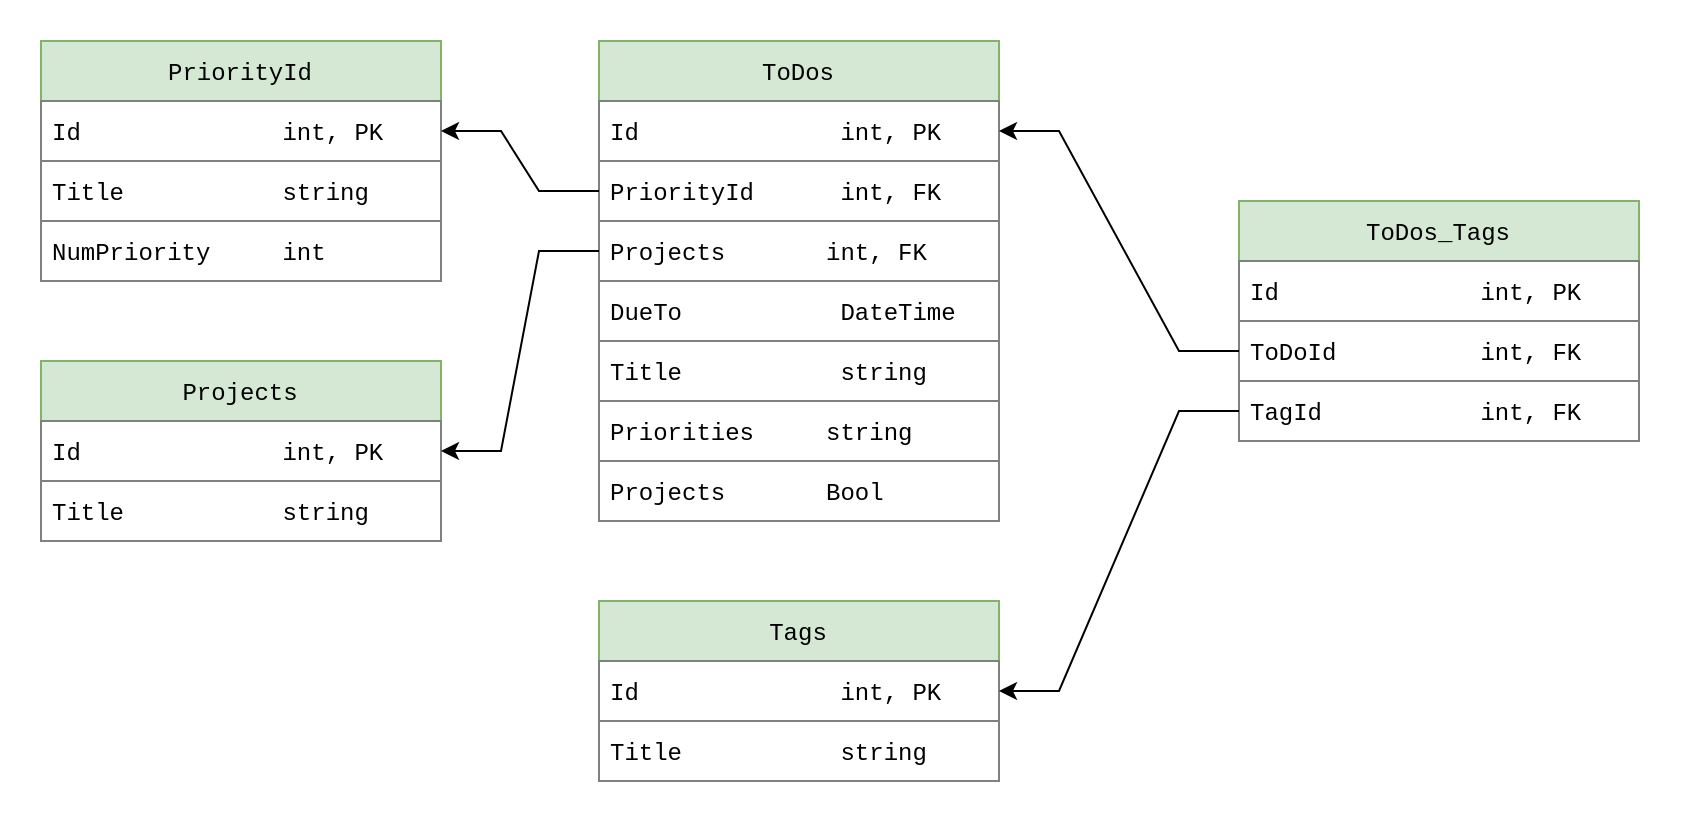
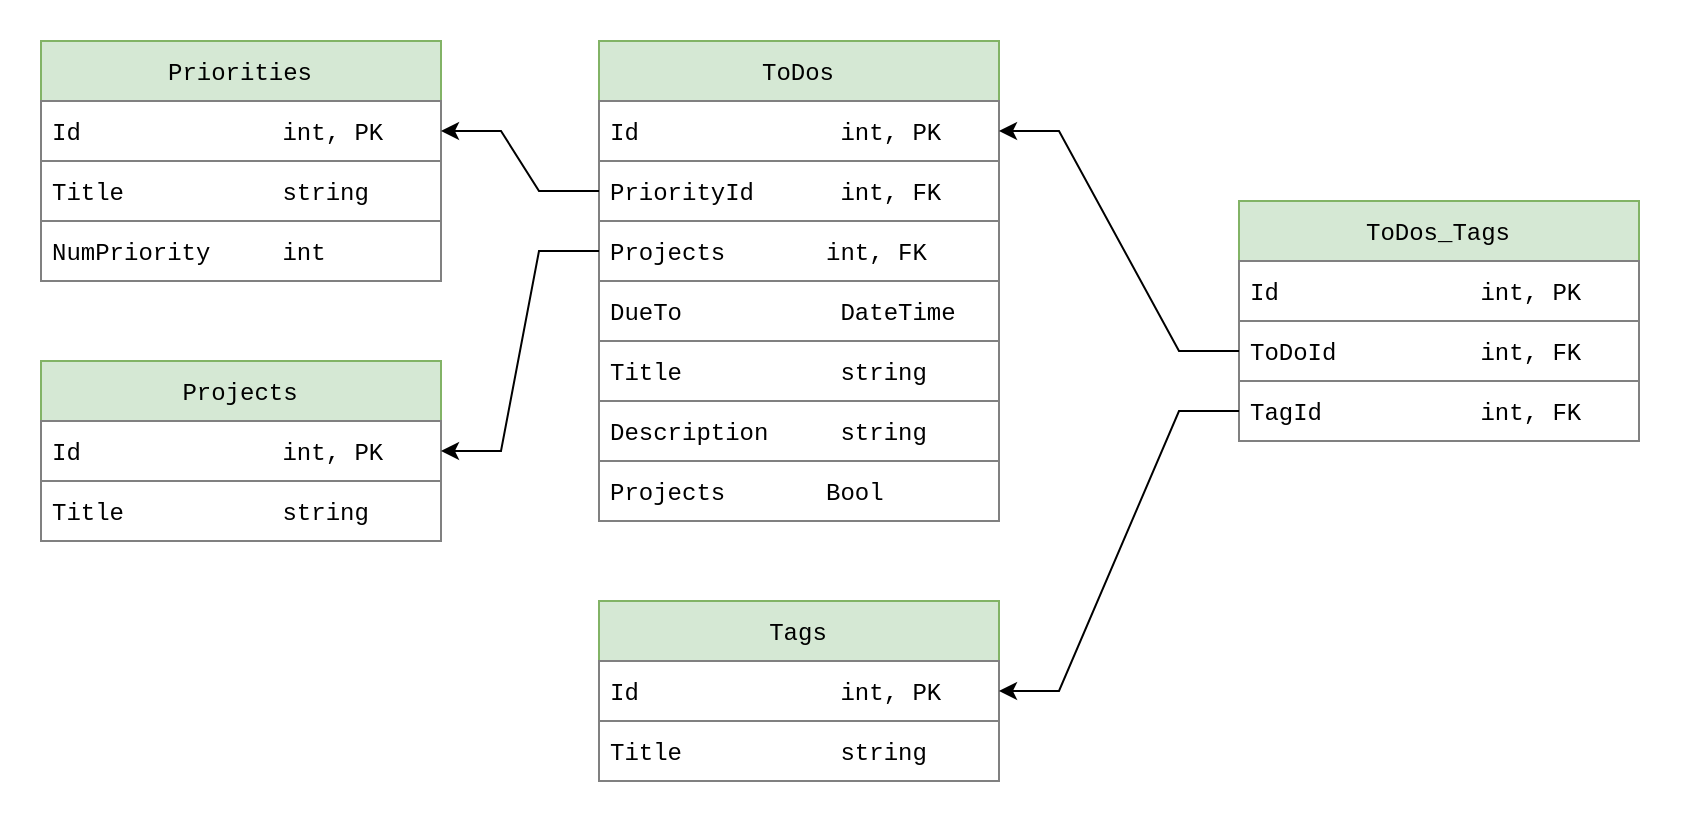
- <mxCell id="10" value="PriorityId" style="swimlane;fontStyle=0;childLayout=stackLayout;horizontal=1;startSize=30;horizontalStack=0;resizeParent=1;resizeParentMax=0;resizeLast=0;collapsible=1;marginBottom=0;rounded=0;shadow=0;glass=0;sketch=0;fontFamily=Courier New;fillColor=#d5e8d4;strokeColor=#82b366;" parent="1" vertex="1"><mxGeometry x="20" y="20" width="200" height="120" as="geometry" /></mxCell>
+ <mxCell id="10" value="Priorities" style="swimlane;fontStyle=0;childLayout=stackLayout;horizontal=1;startSize=30;horizontalStack=0;resizeParent=1;resizeParentMax=0;resizeLast=0;collapsible=1;marginBottom=0;rounded=0;shadow=0;glass=0;sketch=0;fontFamily=Courier New;fillColor=#d5e8d4;strokeColor=#82b366;" parent="1" vertex="1"><mxGeometry x="20" y="20" width="200" height="120" as="geometry" /></mxCell>
- <mxCell id="8" value="Priorities     string" style="text;strokeColor=#808080;fillColor=none;align=left;verticalAlign=middle;spacingLeft=4;spacingRight=4;overflow=hidden;points=[[0,0.5],[1,0.5]];portConstraint=eastwest;rotatable=0;fontFamily=Courier New;" parent="2" vertex="1"><mxGeometry y="180" width="200" height="30" as="geometry" /></mxCell>
+ <mxCell id="8" value="Description     string" style="text;strokeColor=#808080;fillColor=none;align=left;verticalAlign=middle;spacingLeft=4;spacingRight=4;overflow=hidden;points=[[0,0.5],[1,0.5]];portConstraint=eastwest;rotatable=0;fontFamily=Courier New;" parent="2" vertex="1"><mxGeometry y="180" width="200" height="30" as="geometry" /></mxCell>
